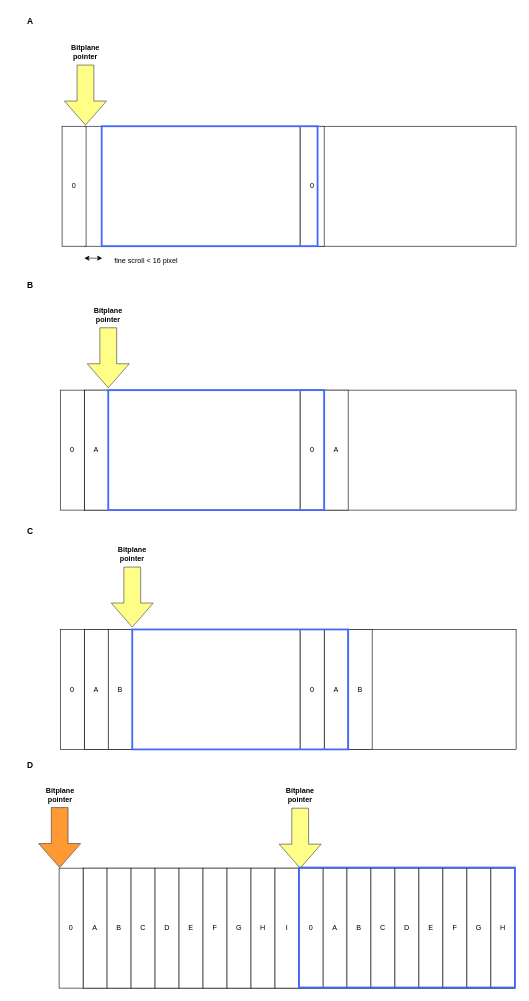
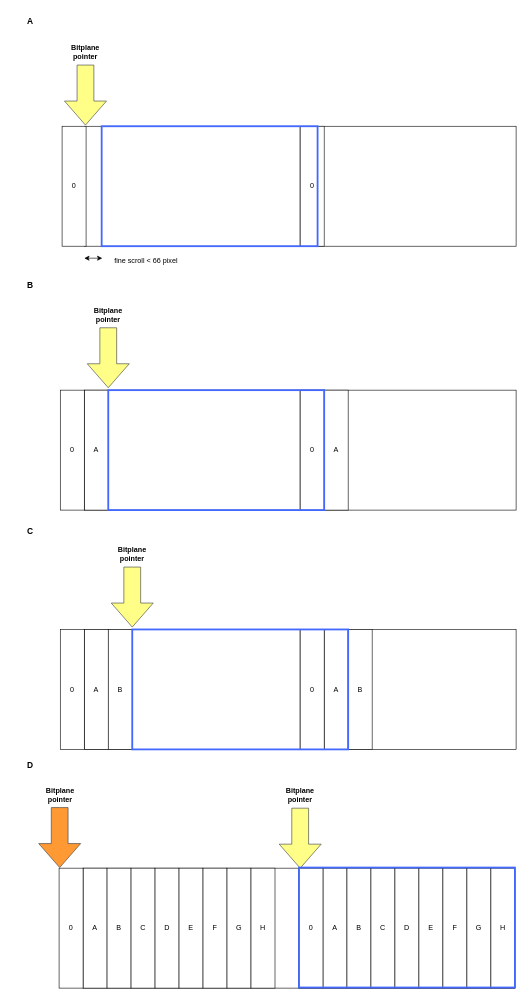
- <mxCell id="56" value="&amp;nbsp;fine scroll &amp;lt; 16 pixel" style="text;html=1;align=center;verticalAlign=middle;whiteSpace=wrap;rounded=0;" vertex="1" parent="1"><mxGeometry x="173" y="420" width="137" height="30" as="geometry" /></mxCell>
+ <mxCell id="56" value="&amp;nbsp;fine scroll &amp;lt; 66 pixel" style="text;html=1;align=center;verticalAlign=middle;whiteSpace=wrap;rounded=0;" vertex="1" parent="1"><mxGeometry x="173" y="420" width="137" height="30" as="geometry" /></mxCell>
- <mxCell id="30" value="I" style="rounded=0;whiteSpace=wrap;html=1;" vertex="1" parent="1"><mxGeometry x="458" y="1447" width="40" height="200" as="geometry" /></mxCell>
